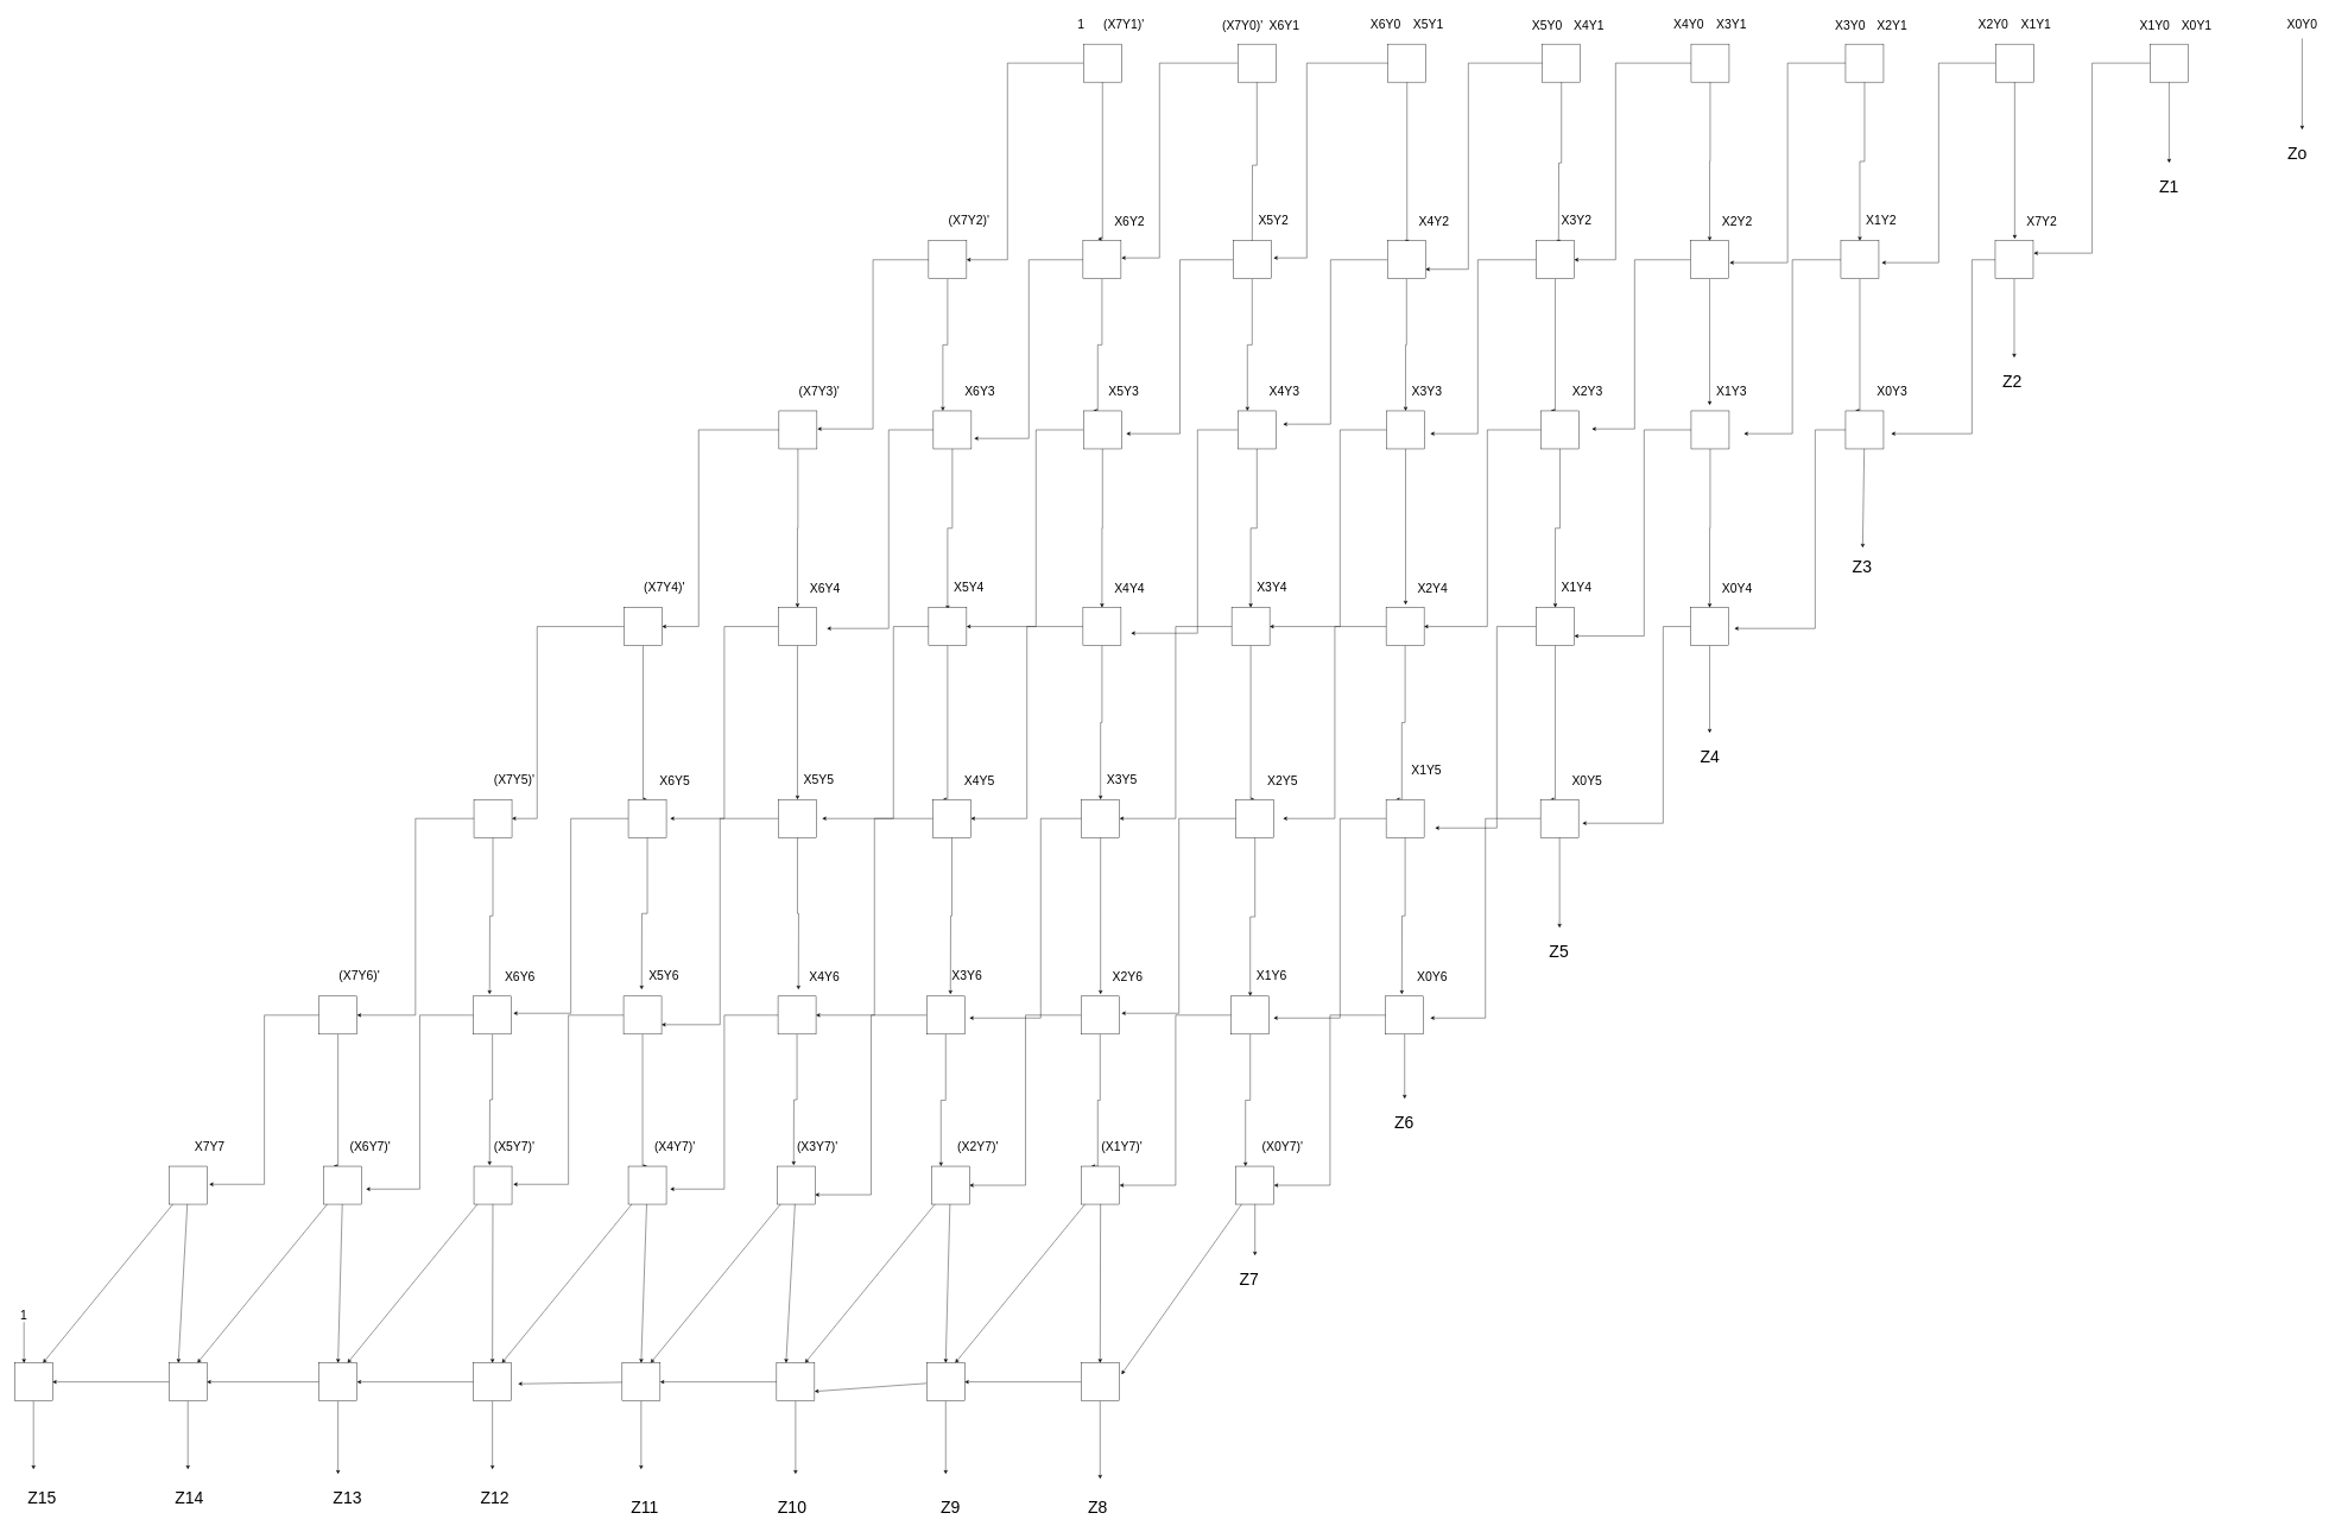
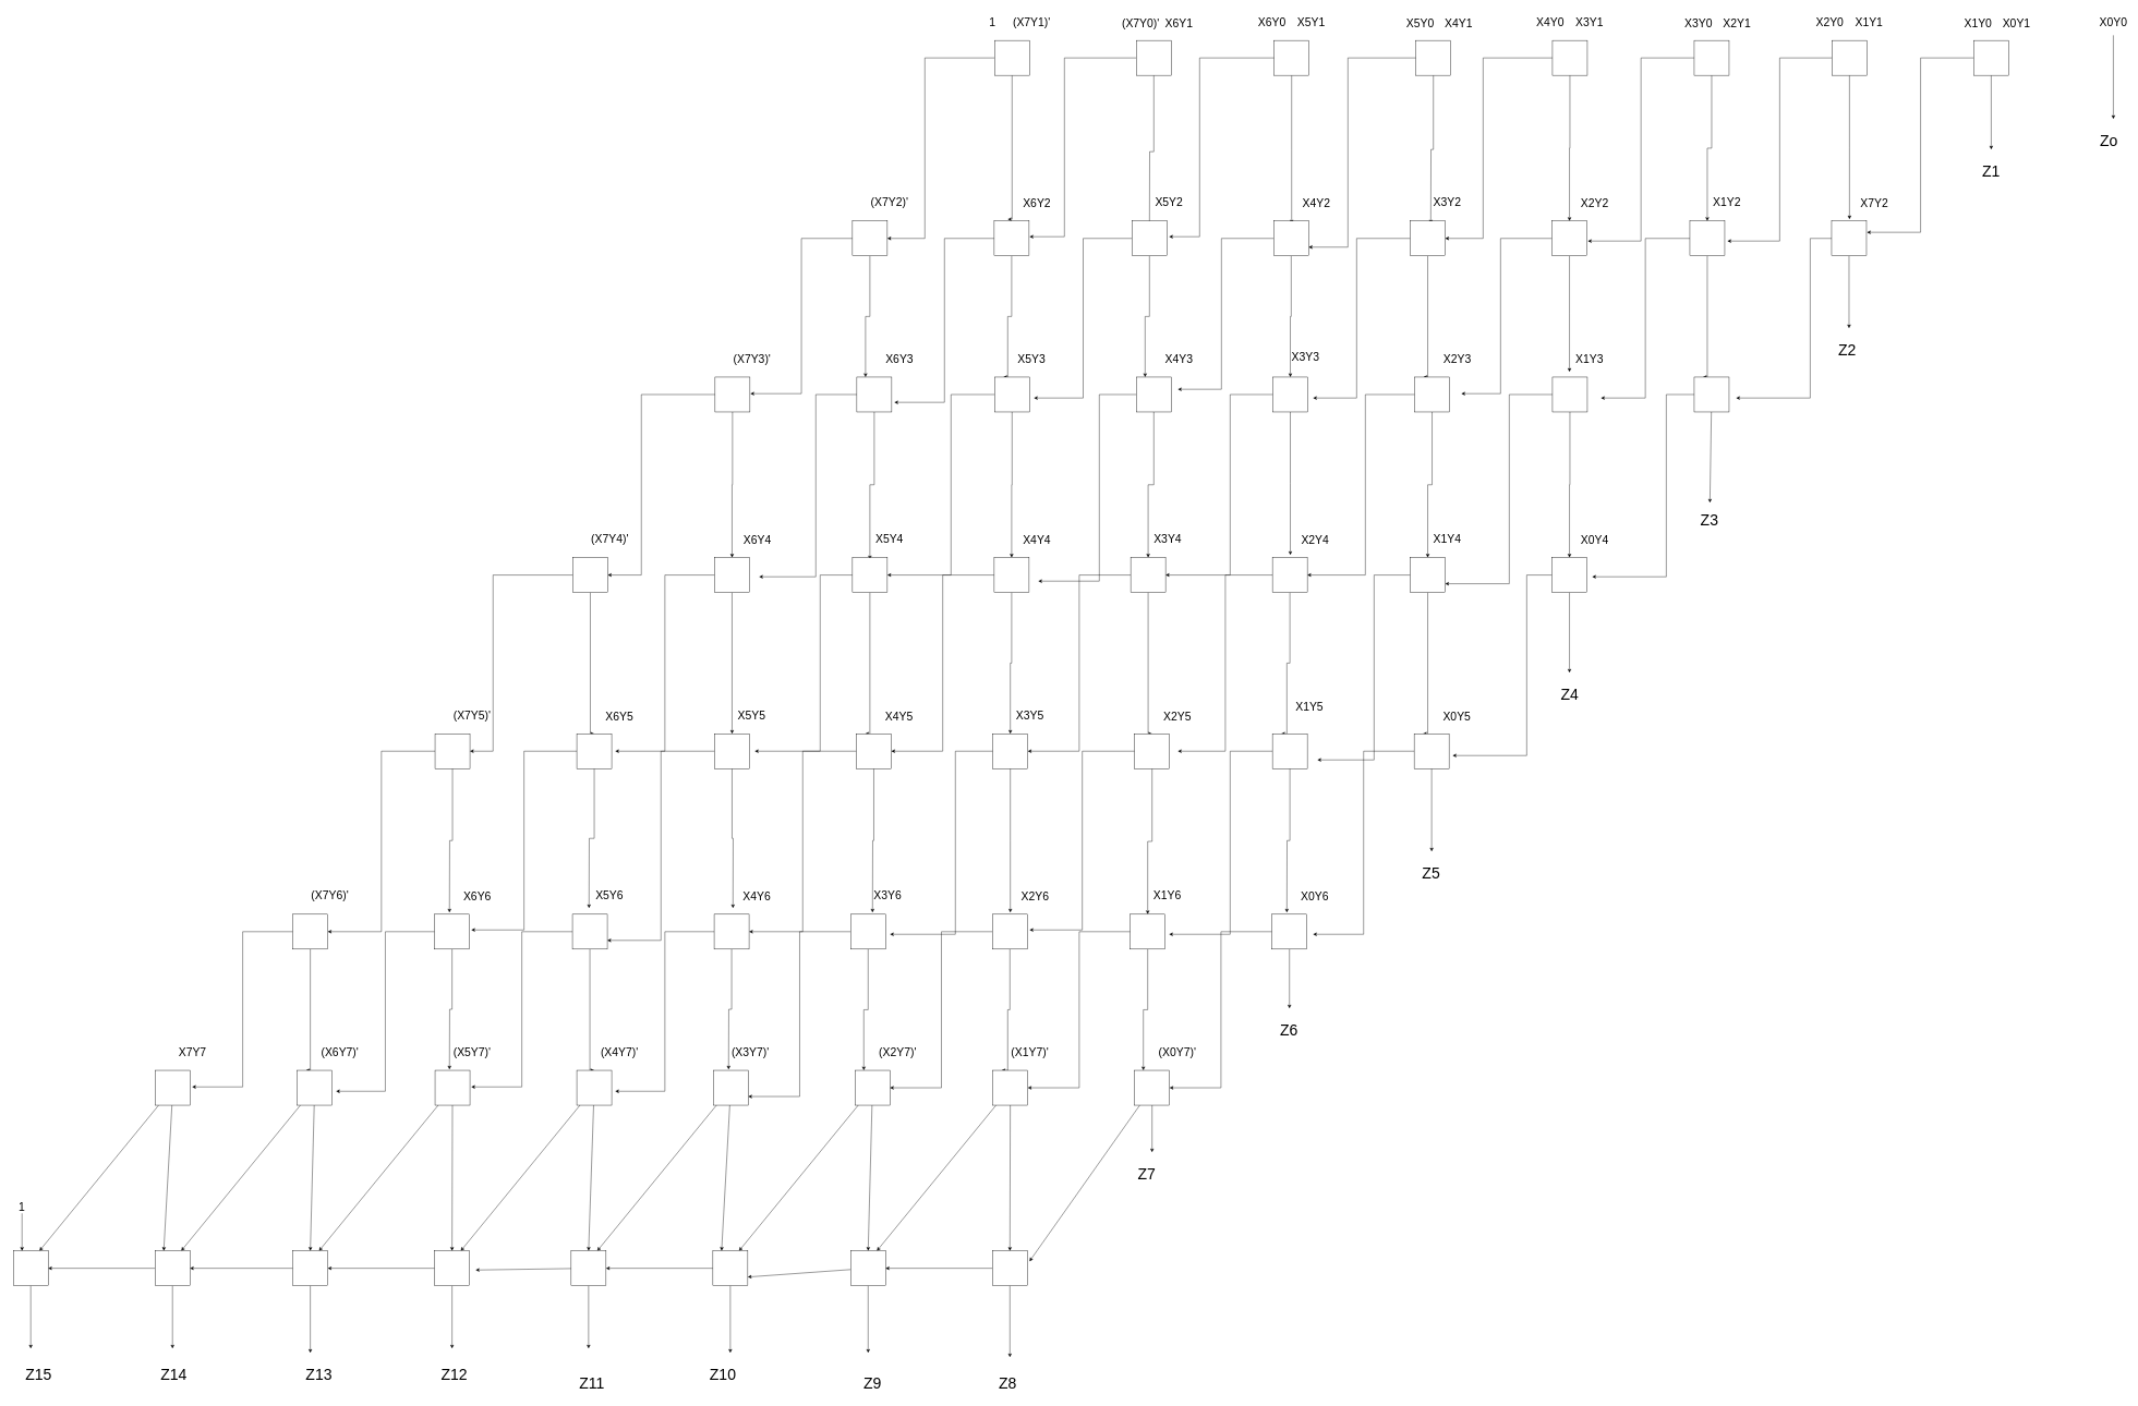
- <mxCell id="90" value="&lt;font style=&quot;font-size: 26px&quot;&gt;X3Y3&lt;/font&gt;" style="text;html=1;strokeColor=none;fillColor=none;align=center;verticalAlign=middle;whiteSpace=wrap;rounded=0;" vertex="1" parent="1"><mxGeometry x="2968" y="792" width="70" height="60" as="geometry" /></mxCell>
+ <mxCell id="90" value="&lt;font style=&quot;font-size: 26px&quot;&gt;X3Y3&lt;/font&gt;" style="text;html=1;strokeColor=none;fillColor=none;align=center;verticalAlign=middle;whiteSpace=wrap;rounded=0;" vertex="1" parent="1"><mxGeometry x="2958" y="787" width="70" height="60" as="geometry" /></mxCell>
- <mxCell id="83" value="&lt;font style=&quot;font-size: 26px&quot;&gt;X0Y3&lt;/font&gt;" style="text;html=1;strokeColor=none;fillColor=none;align=center;verticalAlign=middle;whiteSpace=wrap;rounded=0;" vertex="1" parent="1"><mxGeometry x="3947" y="794" width="70" height="60" as="geometry" /></mxCell>
- <mxCell id="271" value="&lt;font style=&quot;font-size: 35px&quot;&gt;Z10&lt;/font&gt;" style="text;html=1;strokeColor=none;fillColor=none;align=center;verticalAlign=middle;whiteSpace=wrap;rounded=0;" vertex="1" parent="1"><mxGeometry x="1632" y="3142" width="70" height="60" as="geometry" /></mxCell>
+ <mxCell id="271" value="&lt;font style=&quot;font-size: 35px&quot;&gt;Z10&lt;/font&gt;" style="text;html=1;strokeColor=none;fillColor=none;align=center;verticalAlign=middle;whiteSpace=wrap;rounded=0;" vertex="1" parent="1"><mxGeometry x="1622" y="3122" width="70" height="60" as="geometry" /></mxCell>
